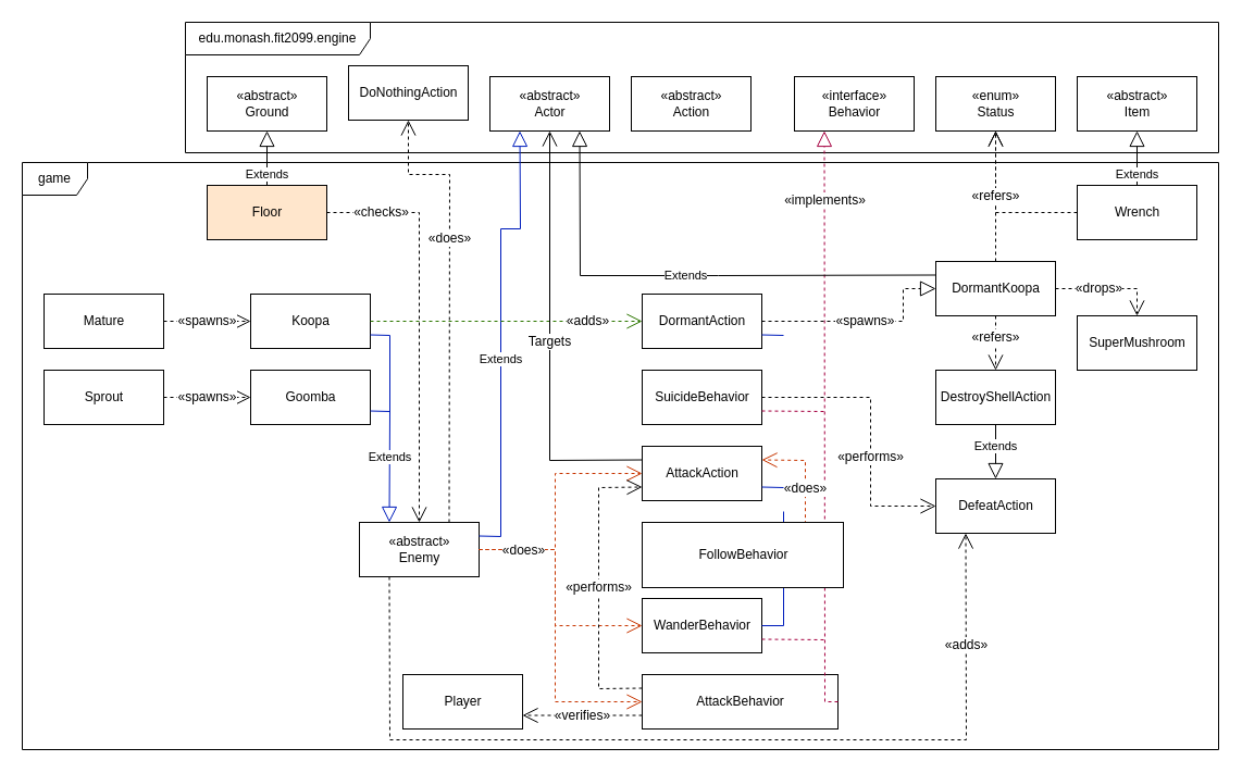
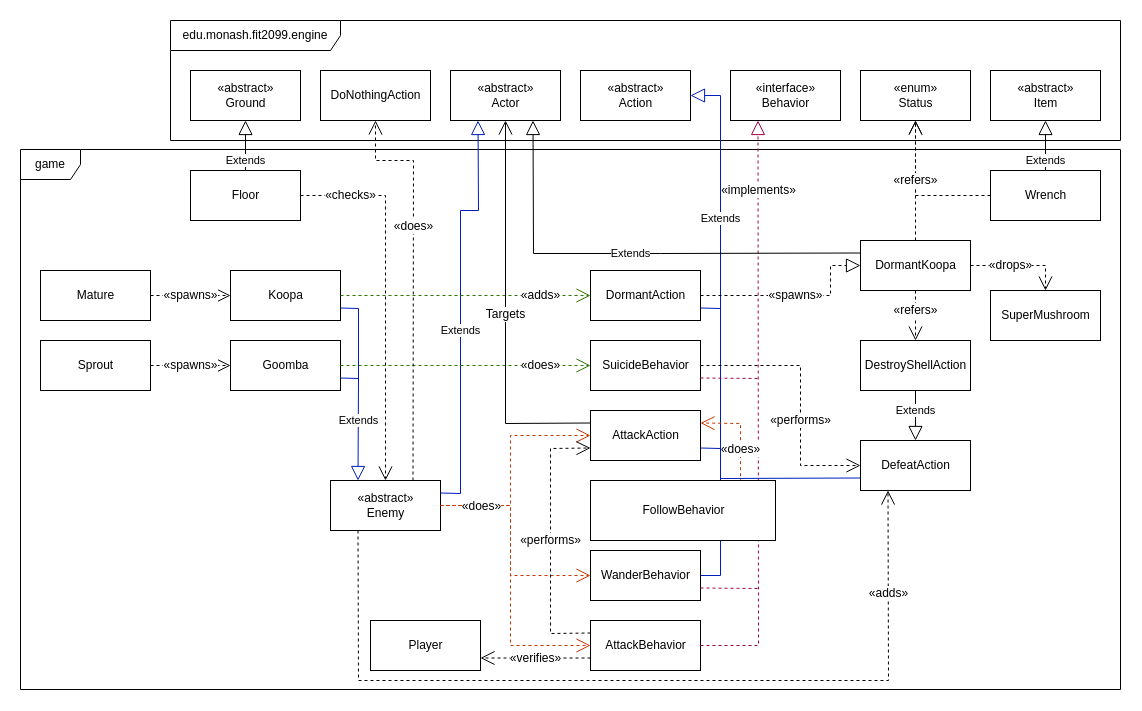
- <mxCell id="54" value="DoNothingAction" style="html=1;" parent="1" vertex="1"><mxGeometry x="320" y="60" width="110" height="50" as="geometry" /></mxCell>
+ <mxCell id="54" value="DoNothingAction" style="html=1;" parent="1" vertex="1"><mxGeometry x="320" y="70" width="110" height="50" as="geometry" /></mxCell>
- <mxCell id="4" value="Floor" style="html=1;fillColor=#ffe6cc;" parent="1" vertex="1"><mxGeometry x="190" y="170" width="110" height="50" as="geometry" /></mxCell>
+ <mxCell id="4" value="Floor" style="html=1;" parent="1" vertex="1"><mxGeometry x="190" y="170" width="110" height="50" as="geometry" /></mxCell>
+ <mxCell id="24" value="Extends" style="endArrow=block;endSize=12;html=1;endFill=0;rounded=0;exitX=0;exitY=0.75;exitDx=0;exitDy=0;entryX=1;entryY=0.5;entryDx=0;entryDy=0;fillColor=#0050ef;strokeColor=#001DBC;" parent="1" source="6" target="22" edge="1"><mxGeometry x="0.448" width="160" relative="1" as="geometry"><mxPoint x="770" y="270" as="sourcePoint" /><mxPoint x="690" y="100" as="targetPoint" /><Array as="points"><mxPoint x="720" y="478" /><mxPoint x="720" y="95" /></Array><mxPoint as="offset" /></mxGeometry></mxCell>
+ <mxCell id="32" value="&lt;span style=&quot;font-size: 12px&quot;&gt;«does»&lt;/span&gt;" style="endArrow=open;endSize=12;html=1;endFill=0;dashed=1;entryX=0;entryY=0.5;entryDx=0;entryDy=0;exitX=1;exitY=0.5;exitDx=0;exitDy=0;fillColor=#60a917;strokeColor=#2D7600;" parent="1" source="12" target="5" edge="1"><mxGeometry x="0.6" width="160" relative="1" as="geometry"><mxPoint x="645" y="234" as="sourcePoint" /><mxPoint x="895" y="289" as="targetPoint" /><mxPoint as="offset" /></mxGeometry></mxCell>
- <mxCell id="9" value="AttackBehavior" style="html=1;" parent="1" vertex="1"><mxGeometry x="590" y="620" width="180" height="50" as="geometry" /></mxCell>
+ <mxCell id="9" value="AttackBehavior" style="html=1;" parent="1" vertex="1"><mxGeometry x="590" y="620" width="110" height="50" as="geometry" /></mxCell>
